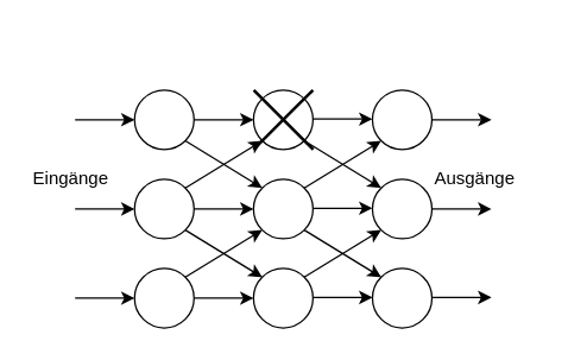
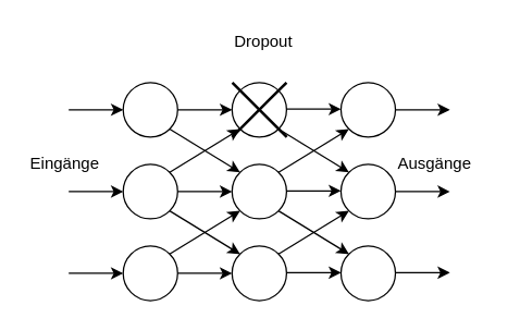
+ <mxCell id="35" value="Dropout" style="text;html=1;resizable=0;points=[];autosize=1;align=left;verticalAlign=top;spacingTop=-4;" vertex="1" parent="1"><mxGeometry x="170" y="20" width="60" height="20" as="geometry" /></mxCell>
